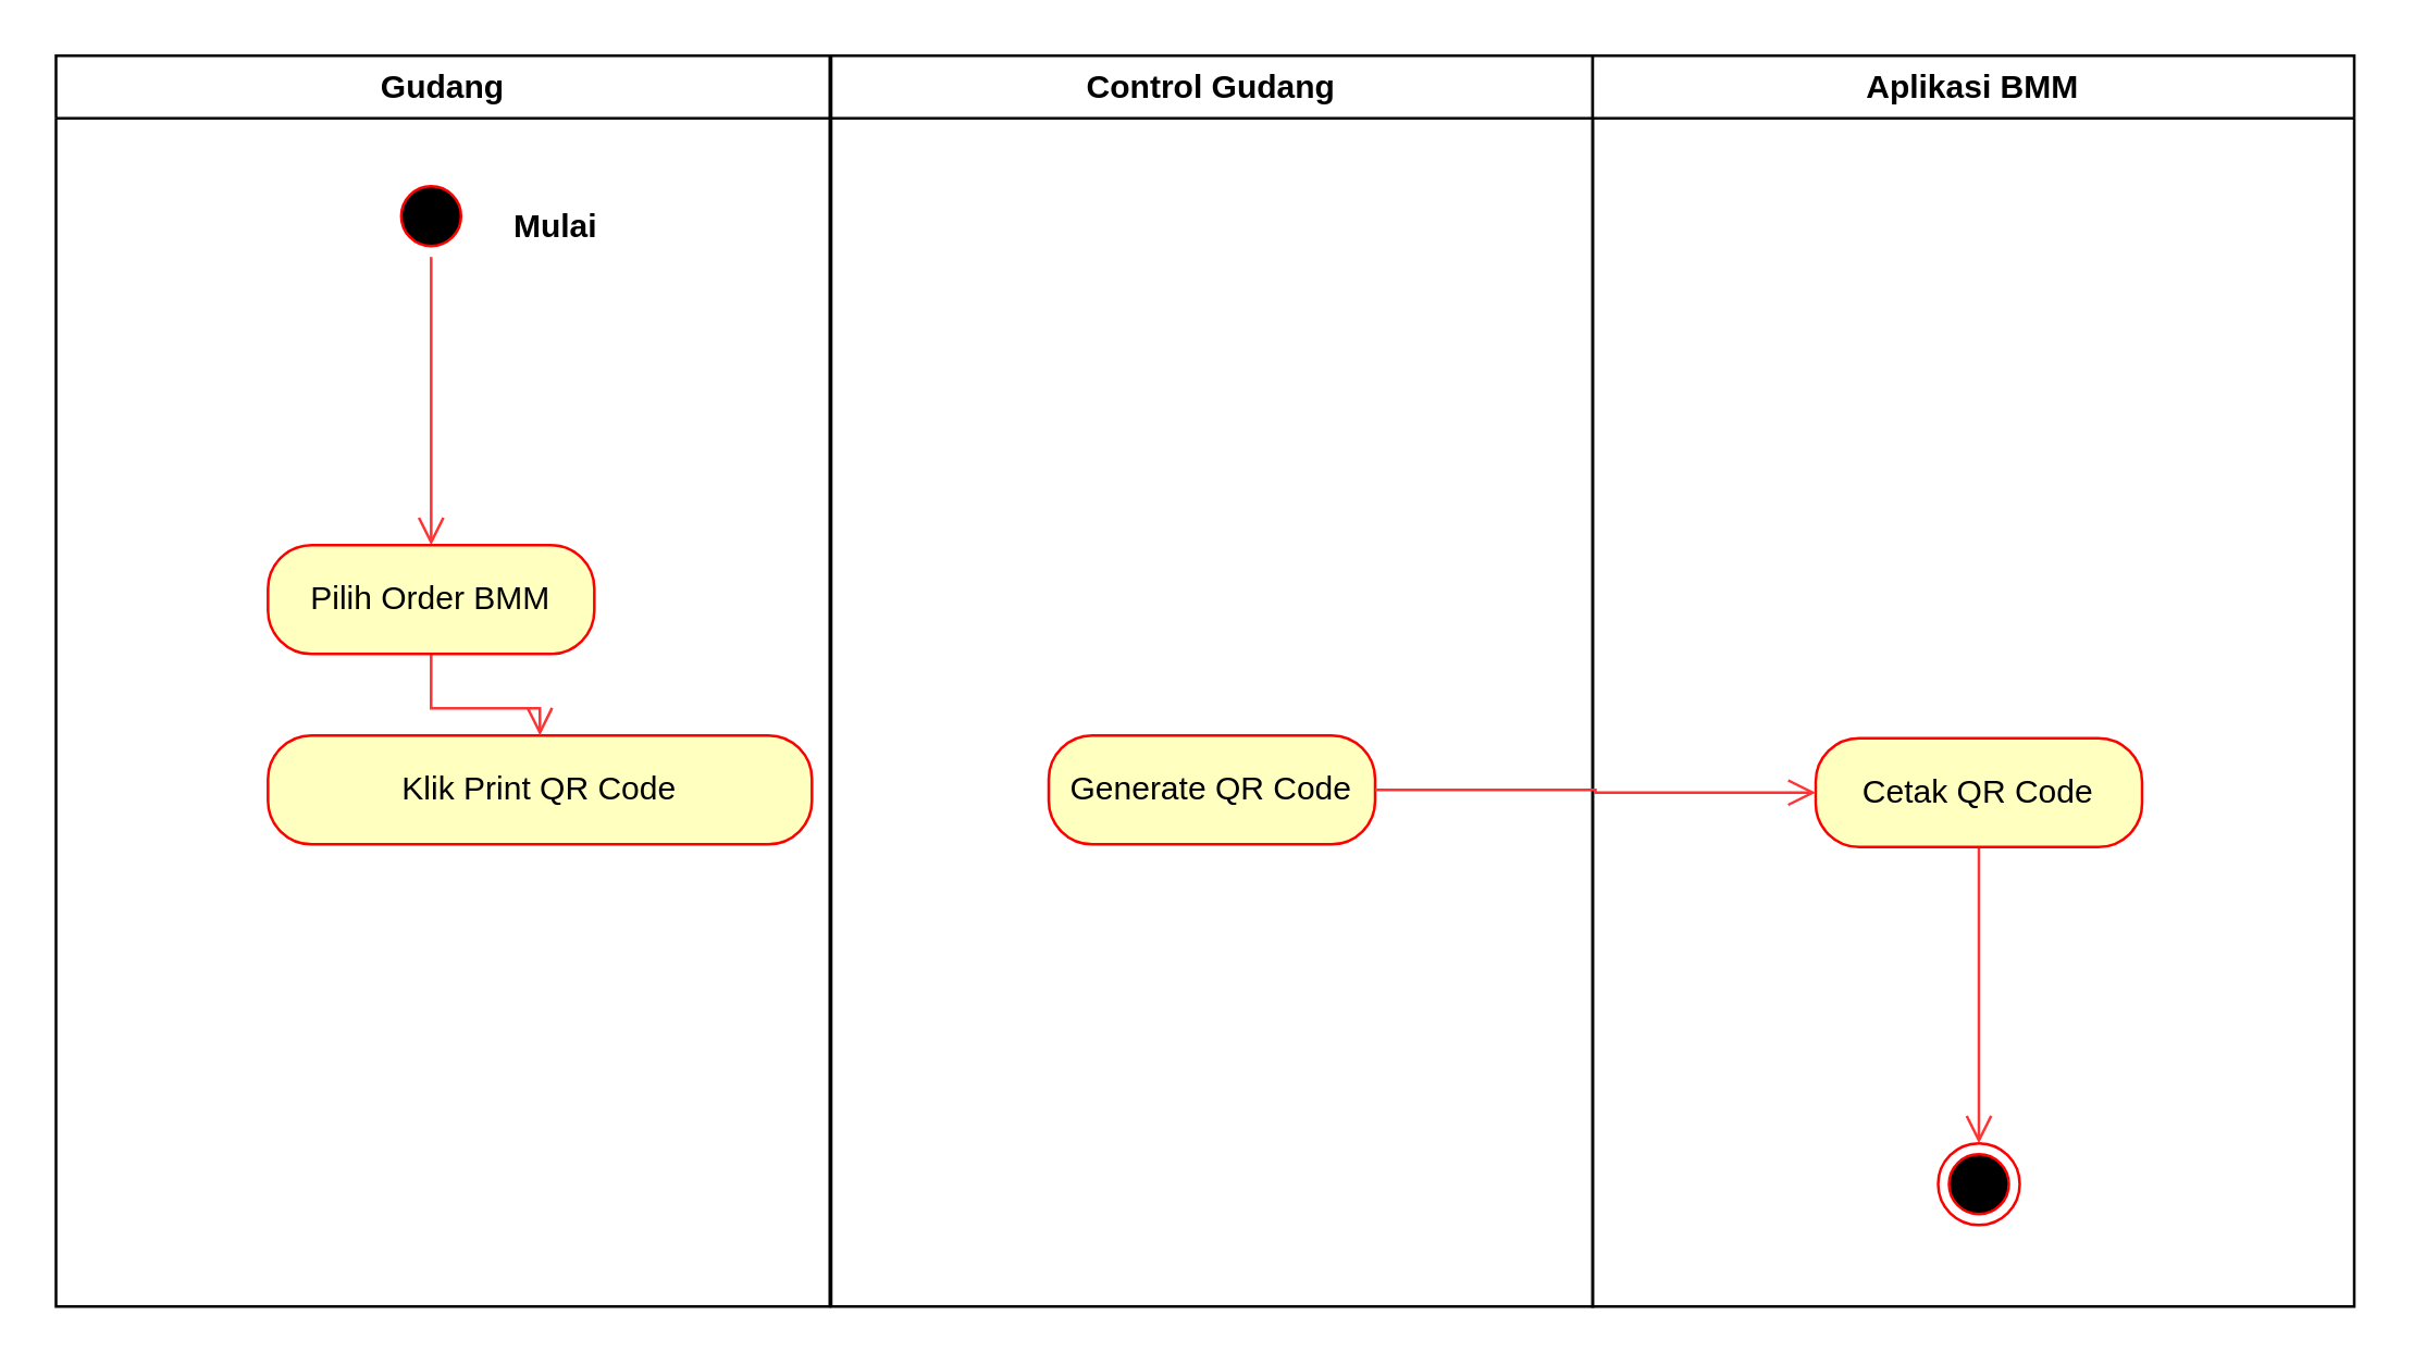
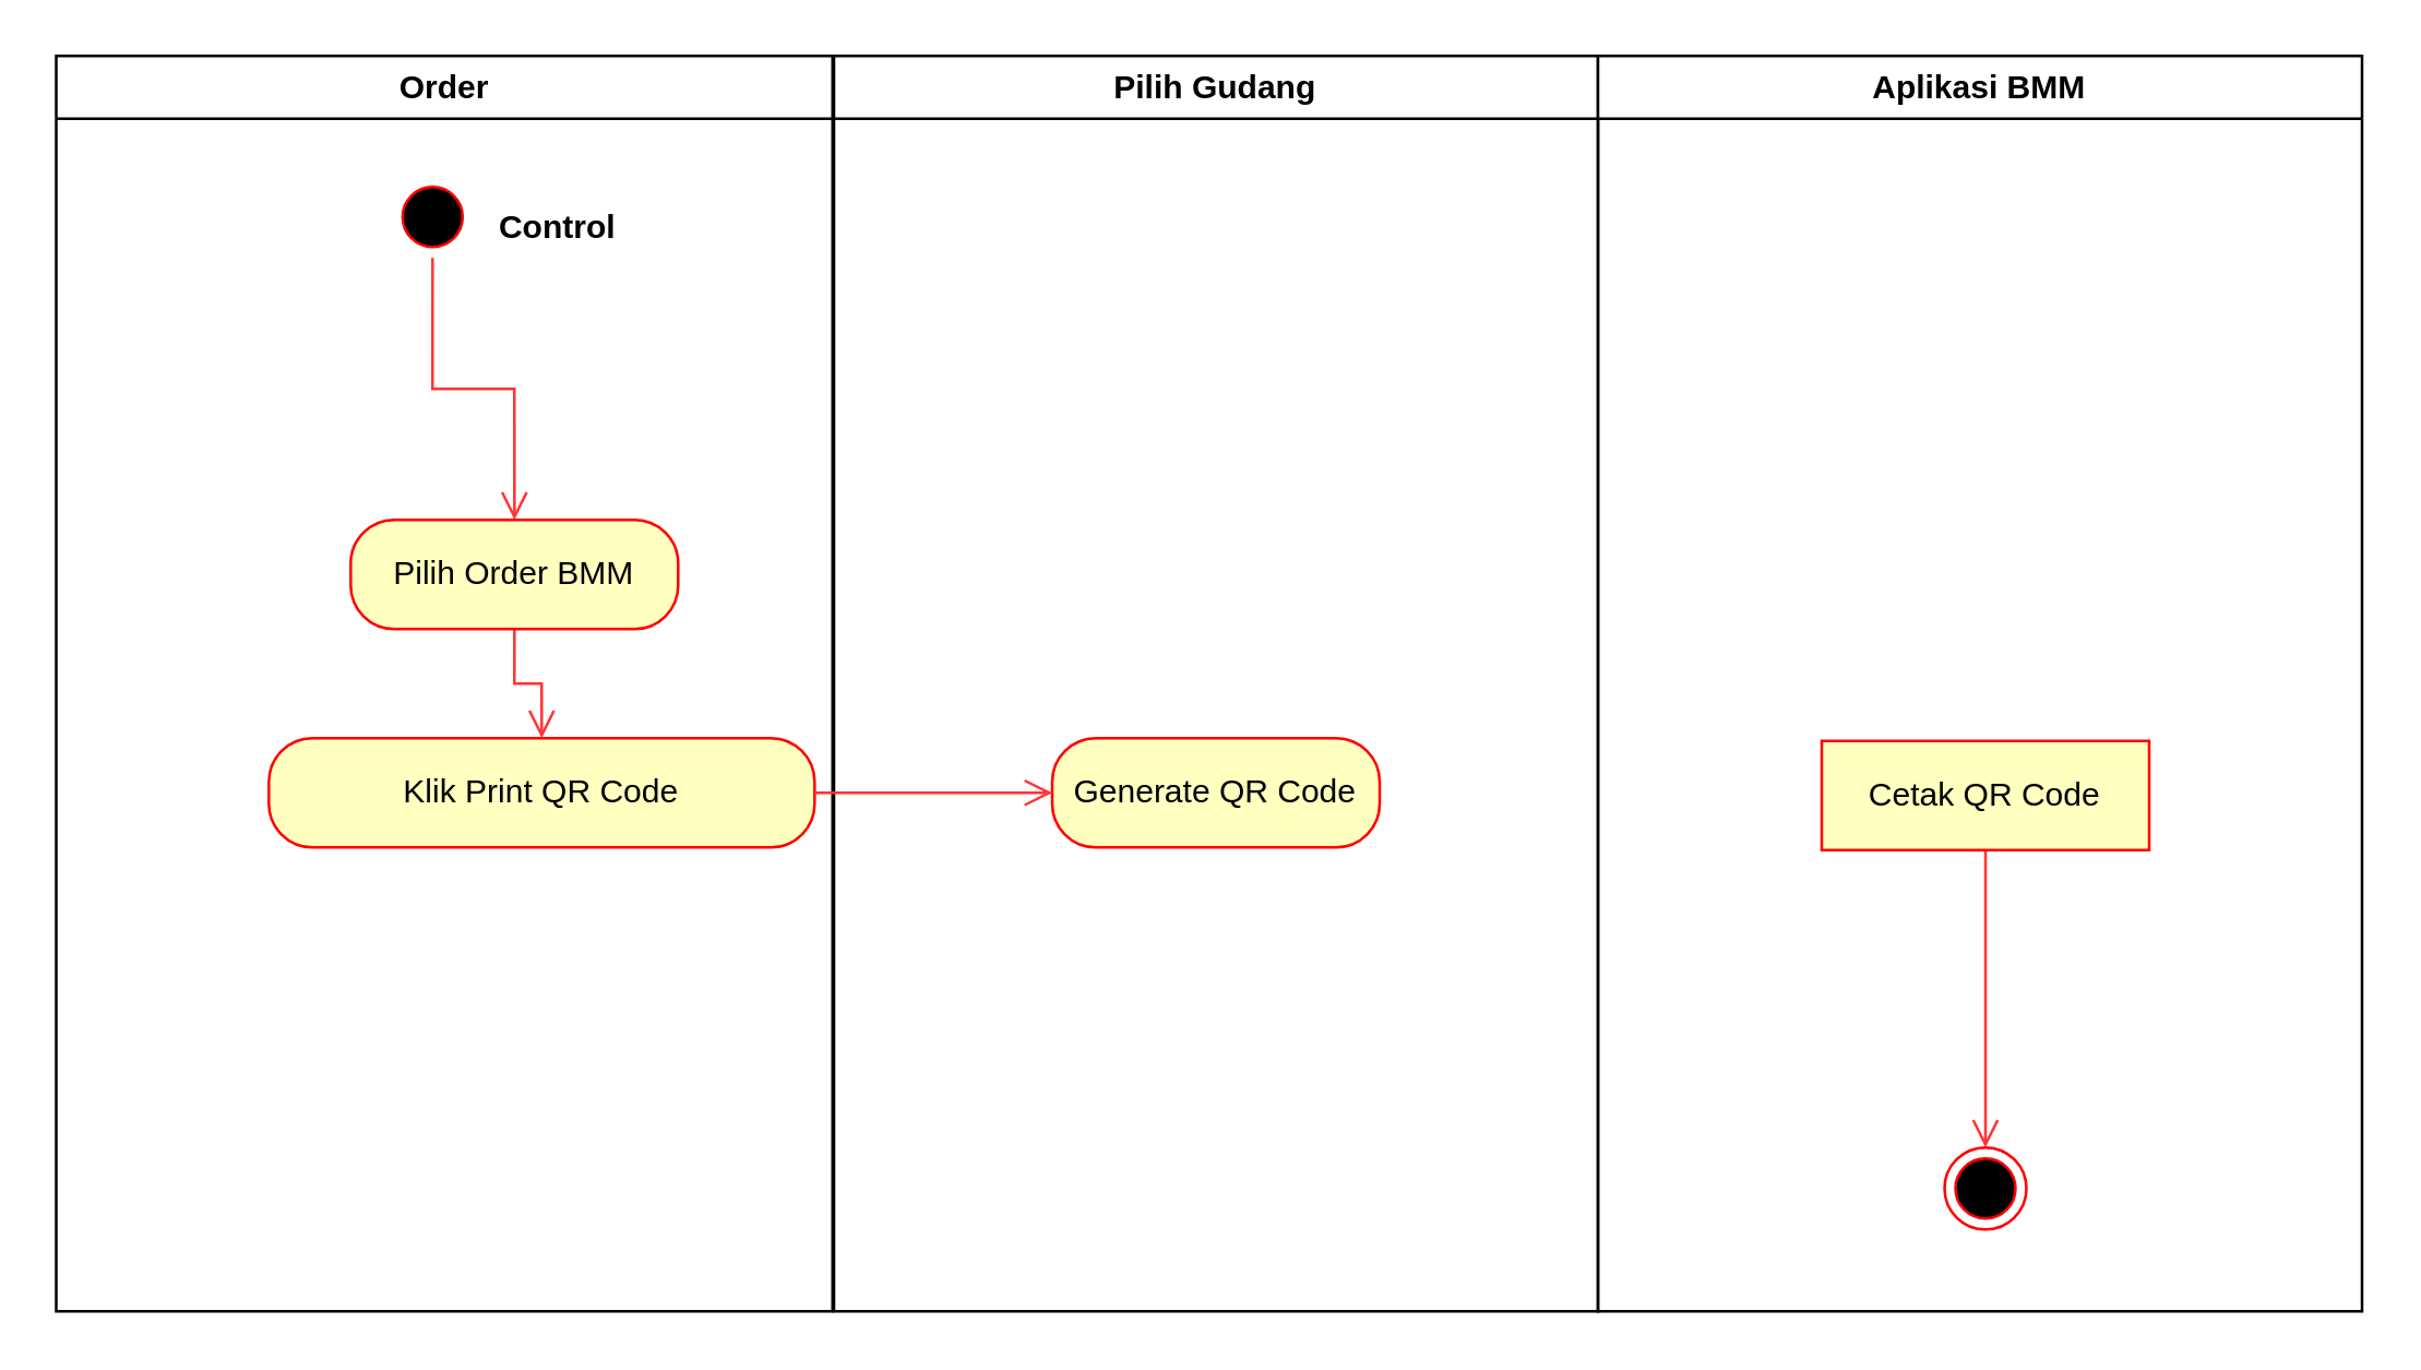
- <mxCell id="2" value="Gudang" style="swimlane;whiteSpace=wrap" vertex="1" parent="1"><mxGeometry x="20" y="20" width="284.5" height="460" as="geometry" /></mxCell>
+ <mxCell id="2" value="Order" style="swimlane;whiteSpace=wrap" vertex="1" parent="1"><mxGeometry x="20" y="20" width="284.5" height="460" as="geometry" /></mxCell>
- <mxCell id="10" value="Control Gudang" style="swimlane;whiteSpace=wrap" vertex="1" parent="1"><mxGeometry x="305" y="20" width="280" height="460" as="geometry" /></mxCell>
+ <mxCell id="10" value="Pilih Gudang" style="swimlane;whiteSpace=wrap" vertex="1" parent="1"><mxGeometry x="305" y="20" width="280" height="460" as="geometry" /></mxCell>
- <mxCell id="5" value="Mulai" style="text;align=center;fontStyle=1;verticalAlign=middle;spacingLeft=3;spacingRight=3;strokeColor=none;rotatable=0;points=[[0,0.5],[1,0.5]];portConstraint=eastwest;" vertex="1" parent="2"><mxGeometry x="144" y="49" width="80" height="26" as="geometry" /></mxCell>
+ <mxCell id="5" value="Control" style="text;align=center;fontStyle=1;verticalAlign=middle;spacingLeft=3;spacingRight=3;strokeColor=none;rotatable=0;points=[[0,0.5],[1,0.5]];portConstraint=eastwest;" vertex="1" parent="2"><mxGeometry x="144" y="49" width="80" height="26" as="geometry" /></mxCell>
- <mxCell id="8" value="Pilih Order BMM" style="rounded=1;whiteSpace=wrap;html=1;arcSize=40;fontColor=#000000;fillColor=#ffffc0;strokeColor=#ff0000;" vertex="1" parent="2"><mxGeometry x="77.93" y="180" width="120" height="40" as="geometry" /></mxCell>
+ <mxCell id="8" value="Pilih Order BMM" style="rounded=1;whiteSpace=wrap;html=1;arcSize=40;fontColor=#000000;fillColor=#ffffc0;strokeColor=#ff0000;" vertex="1" parent="2"><mxGeometry x="107.93" y="170" width="120" height="40" as="geometry" /></mxCell>
+ <mxCell id="16" style="edgeStyle=orthogonalEdgeStyle;rounded=0;orthogonalLoop=1;jettySize=auto;html=1;exitX=1;exitY=0.5;exitDx=0;exitDy=0;entryX=0;entryY=0.5;entryDx=0;entryDy=0;strokeColor=#FF3333;endArrow=open;endFill=0;endSize=8;" edge="1" parent="1" source="6" target="11"><mxGeometry relative="1" as="geometry" /></mxCell>
- <mxCell id="17" style="edgeStyle=orthogonalEdgeStyle;rounded=0;orthogonalLoop=1;jettySize=auto;html=1;exitX=1;exitY=0.5;exitDx=0;exitDy=0;entryX=0;entryY=0.5;entryDx=0;entryDy=0;strokeColor=#FF3333;endArrow=open;endFill=0;endSize=8;" edge="1" parent="1" source="11" target="15"><mxGeometry relative="1" as="geometry" /></mxCell>
- <mxCell id="15" value="Cetak QR Code" style="rounded=1;whiteSpace=wrap;html=1;arcSize=40;fontColor=#000000;fillColor=#ffffc0;strokeColor=#ff0000;strokeWidth=1;" vertex="1" parent="12"><mxGeometry x="82" y="251" width="120" height="40" as="geometry" /></mxCell>
+ <mxCell id="15" value="Cetak QR Code" style="whiteSpace=wrap;html=1;arcSize=40;fontColor=#000000;fillColor=#ffffc0;strokeColor=#ff0000;strokeWidth=1;rounded=0;" vertex="1" parent="12"><mxGeometry x="82" y="251" width="120" height="40" as="geometry" /></mxCell>
